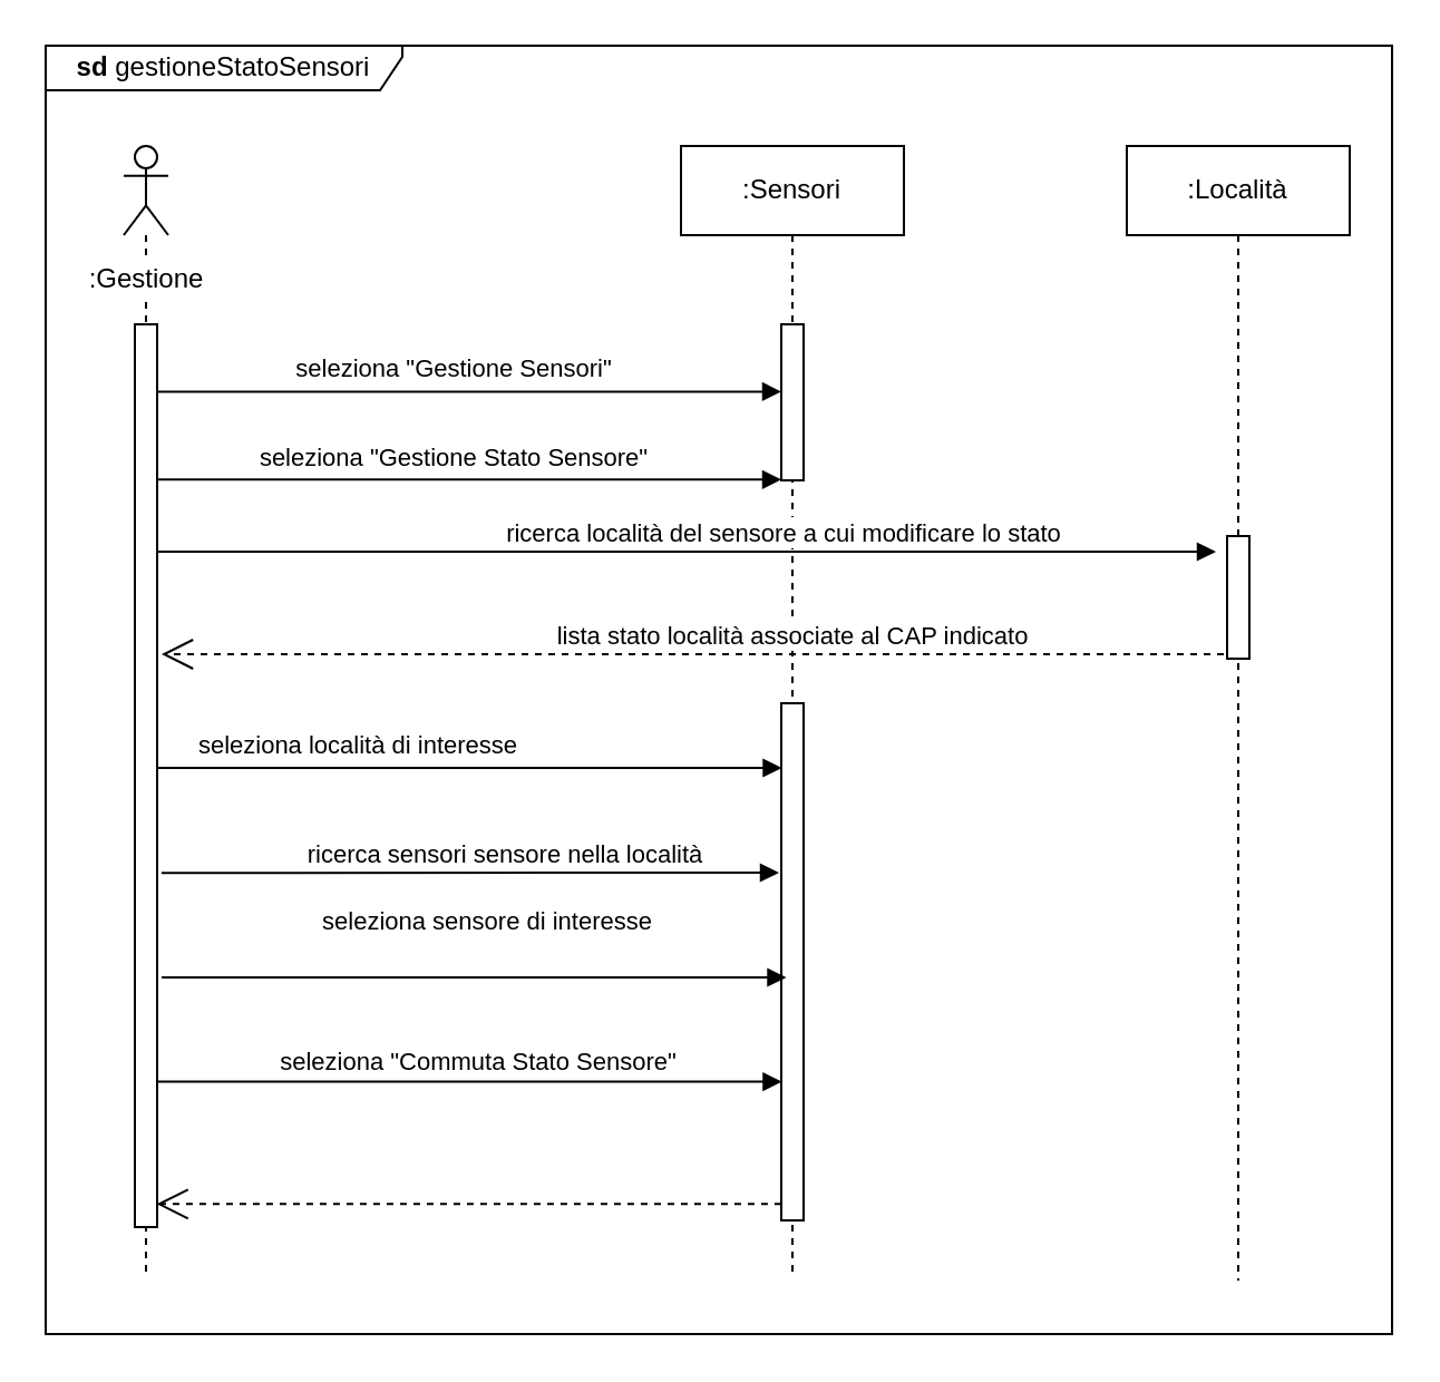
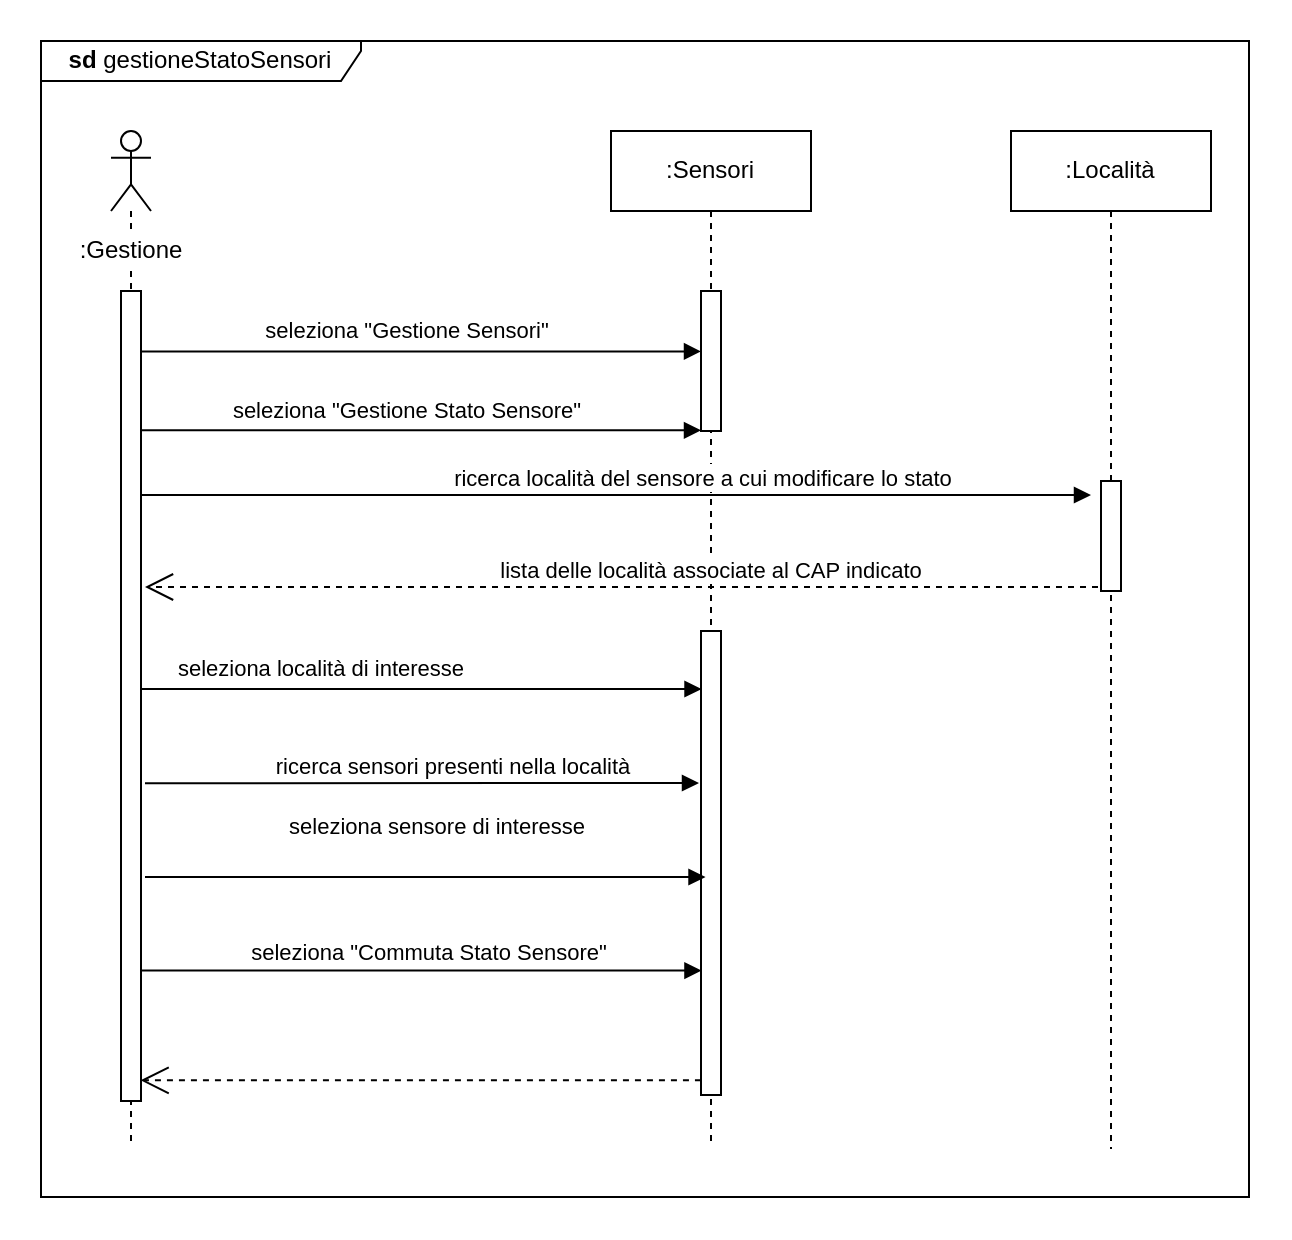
- <mxCell id="15" value="lista stato località associate al CAP indicato" style="text;html=1;align=center;verticalAlign=middle;resizable=0;points=[];autosize=1;labelBackgroundColor=#ffffff;fontSize=11;" parent="1" vertex="1"><mxGeometry x="244" y="276" width="222" height="18" as="geometry" /></mxCell>
+ <mxCell id="15" value="lista delle località associate al CAP indicato" style="text;html=1;align=center;verticalAlign=middle;resizable=0;points=[];autosize=1;labelBackgroundColor=#ffffff;fontSize=11;" parent="1" vertex="1"><mxGeometry x="244" y="276" width="222" height="18" as="geometry" /></mxCell>
- <mxCell id="25" value="&lt;span style=&quot;background-color: rgb(255 , 255 , 255)&quot;&gt;&lt;font style=&quot;font-size: 11px&quot;&gt;ricerca sensori sensore nella località&lt;/font&gt;&lt;/span&gt;" style="text;html=1;align=center;verticalAlign=middle;resizable=0;points=[];autosize=1;" vertex="1" parent="1"><mxGeometry x="132" y="373" width="188" height="19" as="geometry" /></mxCell>
+ <mxCell id="25" value="&lt;span style=&quot;background-color: rgb(255 , 255 , 255)&quot;&gt;&lt;font style=&quot;font-size: 11px&quot;&gt;ricerca sensori presenti nella località&lt;/font&gt;&lt;/span&gt;" style="text;html=1;align=center;verticalAlign=middle;resizable=0;points=[];autosize=1;" vertex="1" parent="1"><mxGeometry x="132" y="373" width="188" height="19" as="geometry" /></mxCell>
